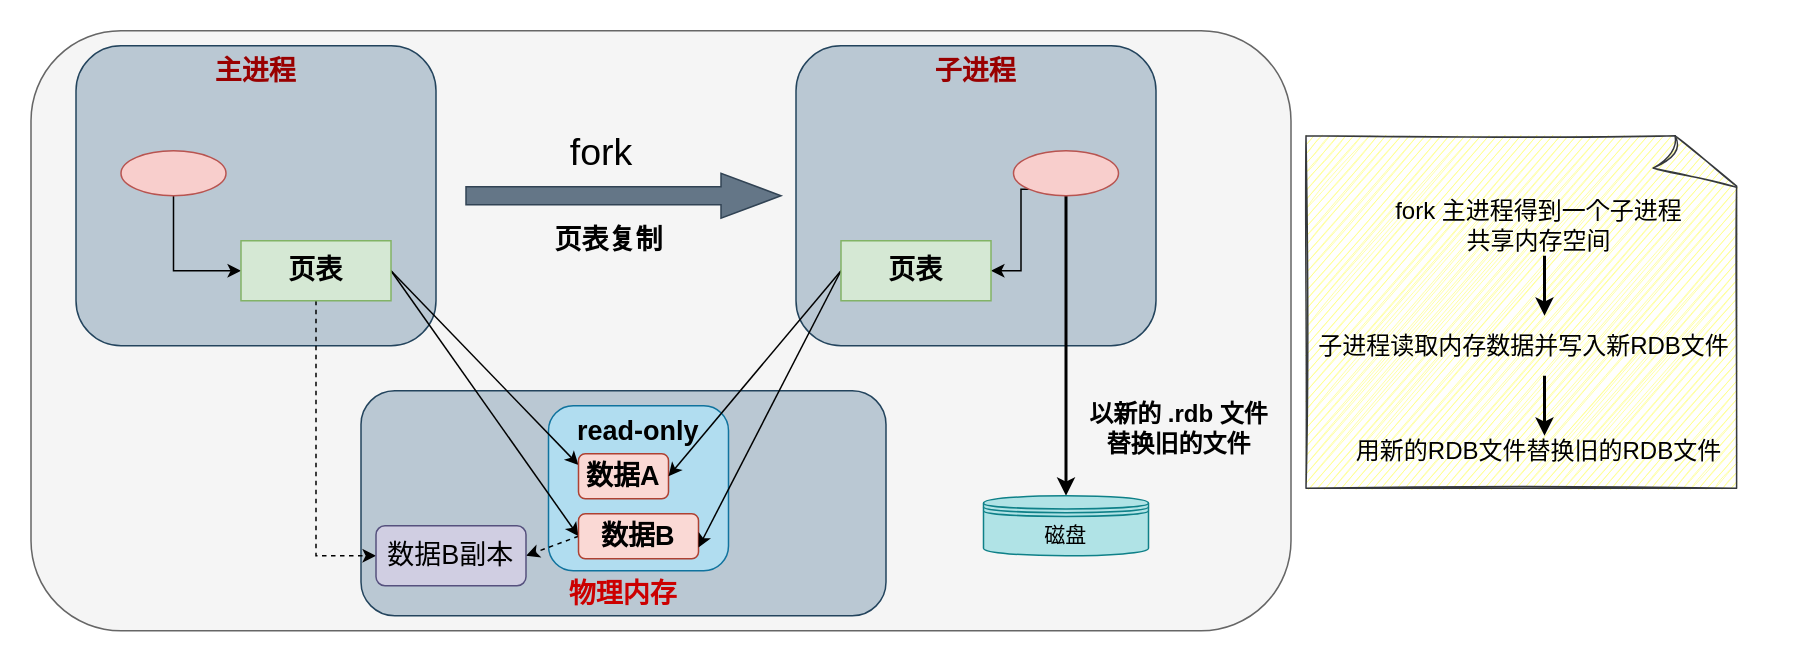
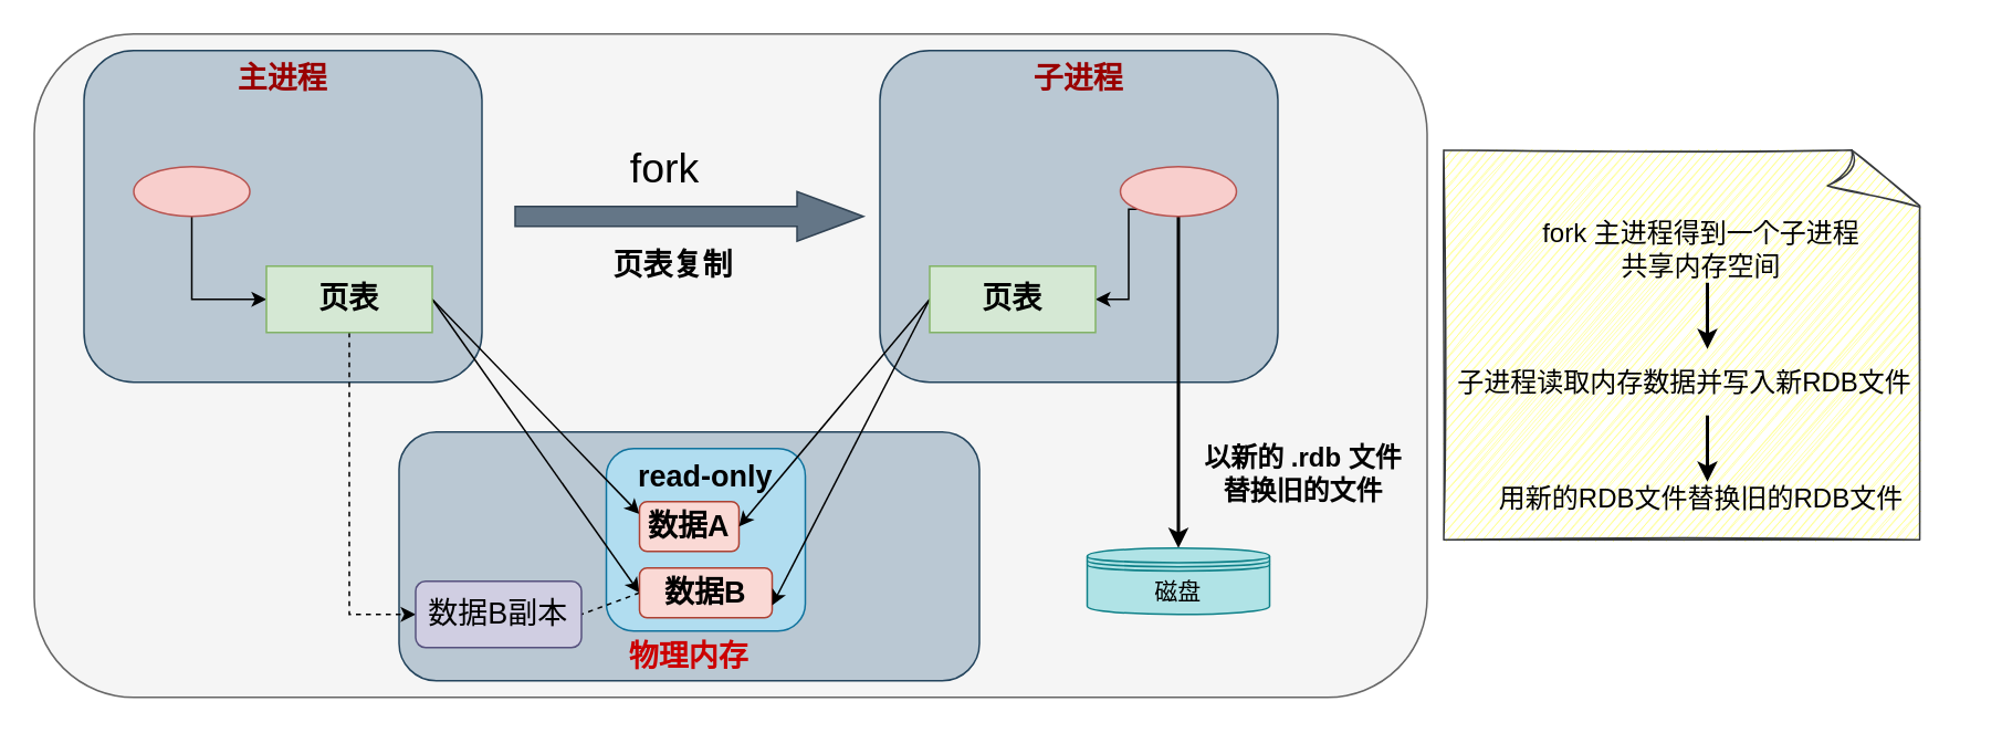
- <mxCell id="13" style="edgeStyle=none;rounded=0;orthogonalLoop=1;jettySize=auto;html=1;exitX=0;exitY=0.5;exitDx=0;exitDy=0;entryX=1;entryY=0.5;entryDx=0;entryDy=0;fontSize=18;dashed=1;sketch=0;" edge="1" parent="1" source="14" target="25"><mxGeometry relative="1" as="geometry" /></mxCell>
+ <mxCell id="13" style="edgeStyle=none;rounded=0;orthogonalLoop=1;jettySize=auto;html=1;exitX=0;exitY=0.5;exitDx=0;exitDy=0;entryX=1;entryY=0.5;entryDx=0;entryDy=0;fontSize=18;dashed=1;sketch=0;endArrow=none;" edge="1" parent="1" source="14" target="25"><mxGeometry relative="1" as="geometry" /></mxCell>
